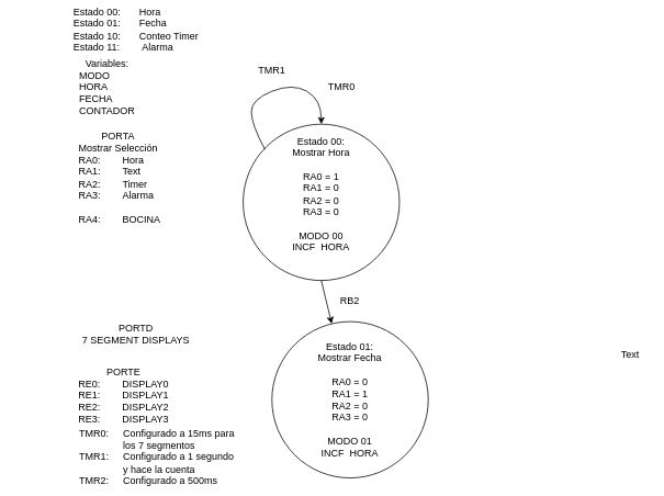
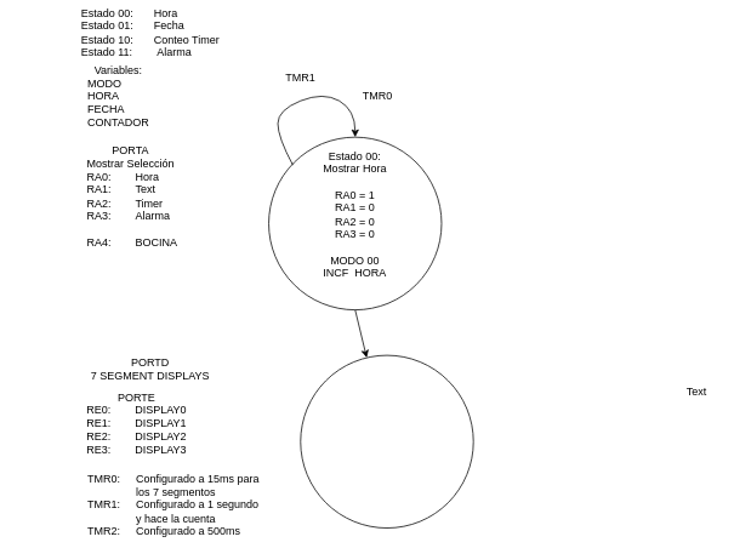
- <mxCell id="11" value="RB2" style="text;html=1;strokeColor=none;fillColor=none;align=center;verticalAlign=middle;whiteSpace=wrap;rounded=0;" parent="1" vertex="1"><mxGeometry x="395" y="350" width="60" height="30" as="geometry" /></mxCell>
- <mxCell id="8" value="PORTE&lt;br&gt;&lt;div style=&quot;text-align: left&quot;&gt;&lt;span&gt;RE0:&lt;/span&gt;&lt;span style=&quot;white-space: pre&quot;&gt;&#09;&lt;/span&gt;&lt;span&gt;DISPLAY0&lt;/span&gt;&lt;/div&gt;&lt;div style=&quot;text-align: left&quot;&gt;&lt;span&gt;RE1:&lt;/span&gt;&lt;span style=&quot;white-space: pre&quot;&gt;&#09;&lt;/span&gt;&lt;span&gt;DISPLAY1&lt;/span&gt;&lt;/div&gt;&lt;div style=&quot;text-align: left&quot;&gt;&lt;span&gt;RE2:&lt;/span&gt;&lt;span style=&quot;white-space: pre&quot;&gt;&#09;&lt;/span&gt;&lt;span&gt;DISPLAY2&lt;/span&gt;&lt;/div&gt;&lt;div style=&quot;text-align: left&quot;&gt;&lt;span&gt;RE3:&lt;/span&gt;&lt;span style=&quot;white-space: pre&quot;&gt;&#09;&lt;/span&gt;&lt;span&gt;DISPLAY3&lt;/span&gt;&lt;/div&gt;" style="text;html=1;strokeColor=none;fillColor=none;align=center;verticalAlign=middle;whiteSpace=wrap;rounded=0;" parent="1" vertex="1"><mxGeometry x="55" y="445" width="190" height="70" as="geometry" /></mxCell>
+ <mxCell id="8" value="PORTE&lt;br&gt;&lt;div style=&quot;text-align: left&quot;&gt;&lt;span&gt;RE0:&lt;/span&gt;&lt;span style=&quot;white-space: pre&quot;&gt;&#09;&lt;/span&gt;&lt;span&gt;DISPLAY0&lt;/span&gt;&lt;/div&gt;&lt;div style=&quot;text-align: left&quot;&gt;&lt;span&gt;RE1:&lt;/span&gt;&lt;span style=&quot;white-space: pre&quot;&gt;&#09;&lt;/span&gt;&lt;span&gt;DISPLAY1&lt;/span&gt;&lt;/div&gt;&lt;div style=&quot;text-align: left&quot;&gt;&lt;span&gt;RE2:&lt;/span&gt;&lt;span style=&quot;white-space: pre&quot;&gt;&#09;&lt;/span&gt;&lt;span&gt;DISPLAY2&lt;/span&gt;&lt;/div&gt;&lt;div style=&quot;text-align: left&quot;&gt;&lt;span&gt;RE3:&lt;/span&gt;&lt;span style=&quot;white-space: pre&quot;&gt;&#09;&lt;/span&gt;&lt;span&gt;DISPLAY3&lt;/span&gt;&lt;/div&gt;" style="text;html=1;strokeColor=none;fillColor=none;align=center;verticalAlign=middle;whiteSpace=wrap;rounded=0;" parent="1" vertex="1"><mxGeometry x="55" y="430" width="190" height="70" as="geometry" /></mxCell>
- <mxCell id="15" value="Estado 01:&lt;br&gt;Mostrar Fecha&lt;br&gt;&lt;br&gt;RA0 = 0&lt;br&gt;RA1 = 1&lt;br&gt;RA2 = 0&lt;br&gt;RA3 = 0&lt;br&gt;&lt;br&gt;MODO 01&lt;br&gt;INCF&amp;nbsp; HORA" style="text;html=1;strokeColor=none;fillColor=none;align=center;verticalAlign=middle;whiteSpace=wrap;rounded=0;" parent="1" vertex="1"><mxGeometry x="360" y="420" width="130" height="130" as="geometry" /></mxCell>
